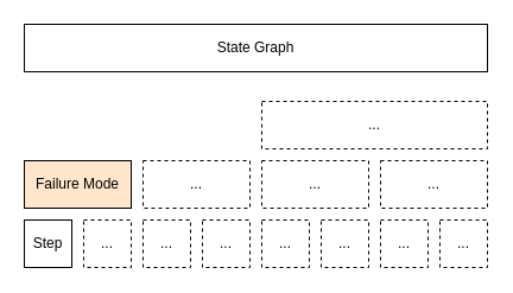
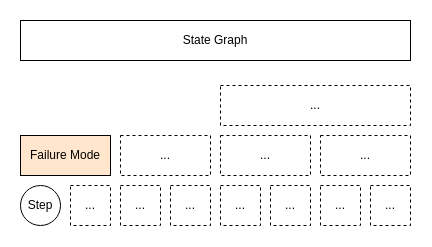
- <mxCell id="3" value="Step" style="rounded=0;whiteSpace=wrap;html=1;" vertex="1" parent="1"><mxGeometry x="20" y="185" width="40" height="40" as="geometry" /></mxCell>
+ <mxCell id="3" value="Step" style="ellipse;whiteSpace=wrap;html=1;" vertex="1" parent="1"><mxGeometry x="20" y="185" width="40" height="40" as="geometry" /></mxCell>
